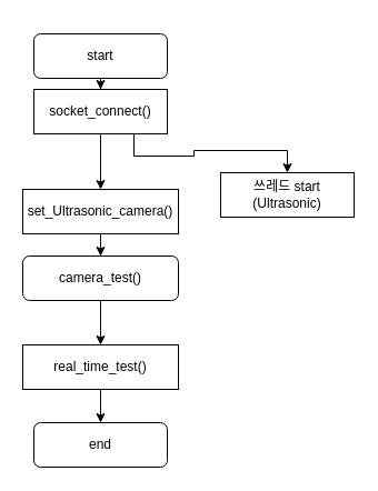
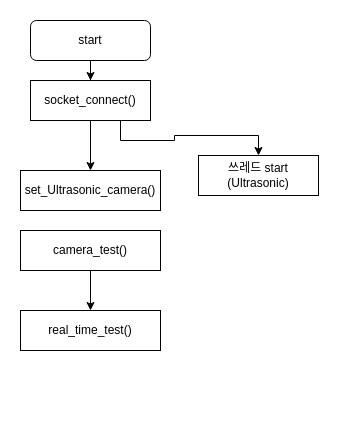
- <mxCell id="3" value="start" style="rounded=1;whiteSpace=wrap;html=1;fontSize=12;glass=0;strokeWidth=1;shadow=0;" parent="1" vertex="1"><mxGeometry x="30" y="30" width="120" height="40" as="geometry" /></mxCell>
+ <mxCell id="3" value="start" style="rounded=1;whiteSpace=wrap;html=1;fontSize=12;glass=0;strokeWidth=1;shadow=0;" parent="1" vertex="1"><mxGeometry x="30" y="20" width="120" height="40" as="geometry" /></mxCell>
- <mxCell id="7" value="" style="edgeStyle=orthogonalEdgeStyle;rounded=0;orthogonalLoop=1;jettySize=auto;html=1;" edge="1" parent="1" source="8" target="10"><mxGeometry relative="1" as="geometry" /></mxCell>
- <mxCell id="10" value="camera_test()" style="whiteSpace=wrap;html=1;rounded=1;" vertex="1" parent="1"><mxGeometry x="20" y="230" width="140" height="40" as="geometry" /></mxCell>
+ <mxCell id="10" value="camera_test()" style="rounded=0;whiteSpace=wrap;html=1;" vertex="1" parent="1"><mxGeometry x="20" y="230" width="140" height="40" as="geometry" /></mxCell>
- <mxCell id="11" style="edgeStyle=orthogonalEdgeStyle;rounded=0;orthogonalLoop=1;jettySize=auto;html=1;exitX=0.5;exitY=1;exitDx=0;exitDy=0;entryX=0.5;entryY=0;entryDx=0;entryDy=0;" edge="1" parent="1" source="12" target="14"><mxGeometry relative="1" as="geometry" /></mxCell>
- <mxCell id="14" value="end" style="rounded=1;whiteSpace=wrap;html=1;" vertex="1" parent="1"><mxGeometry x="30" y="380" width="120" height="40" as="geometry" /></mxCell>
